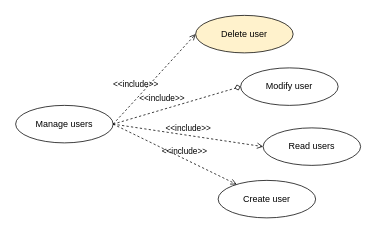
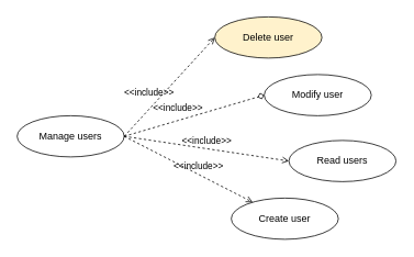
- <mxCell id="3" value="Create user" style="ellipse;whiteSpace=wrap;html=1;" vertex="1" parent="1"><mxGeometry x="290" y="240" width="130" height="50" as="geometry" /></mxCell>
+ <mxCell id="3" value="Create user" style="ellipse;whiteSpace=wrap;html=1;" vertex="1" parent="1"><mxGeometry x="280" y="240" width="130" height="50" as="geometry" /></mxCell>
